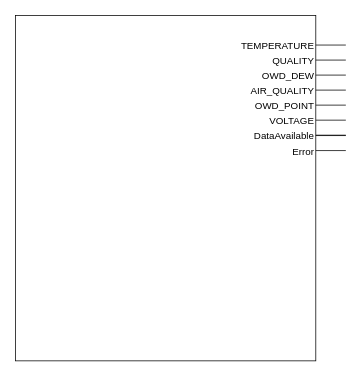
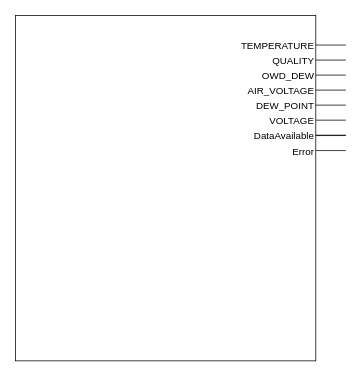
- <mxCell id="12" value="AIR_QUALITY" style="text;html=1;strokeColor=none;fillColor=none;align=right;verticalAlign=middle;whiteSpace=wrap;rounded=0;fontSize=13;" vertex="1" parent="1"><mxGeometry x="340" y="110" width="80" height="20" as="geometry" /></mxCell>
+ <mxCell id="12" value="AIR_VOLTAGE" style="text;html=1;strokeColor=none;fillColor=none;align=right;verticalAlign=middle;whiteSpace=wrap;rounded=0;fontSize=13;" vertex="1" parent="1"><mxGeometry x="340" y="110" width="80" height="20" as="geometry" /></mxCell>
- <mxCell id="10" value="OWD_POINT" style="text;html=1;strokeColor=none;fillColor=none;align=right;verticalAlign=middle;whiteSpace=wrap;rounded=0;fontSize=13;" vertex="1" parent="1"><mxGeometry x="340" y="130" width="80" height="20" as="geometry" /></mxCell>
+ <mxCell id="10" value="DEW_POINT" style="text;html=1;strokeColor=none;fillColor=none;align=right;verticalAlign=middle;whiteSpace=wrap;rounded=0;fontSize=13;" vertex="1" parent="1"><mxGeometry x="340" y="130" width="80" height="20" as="geometry" /></mxCell>
